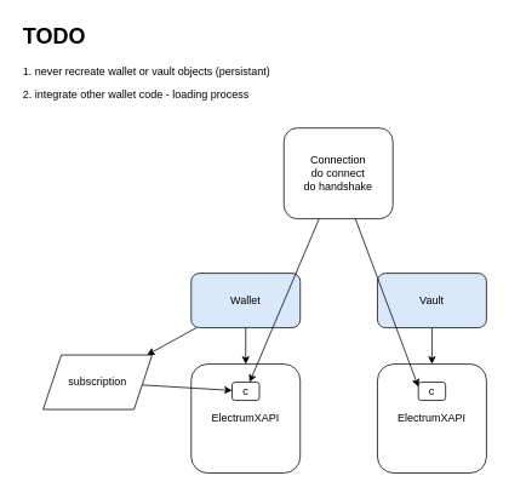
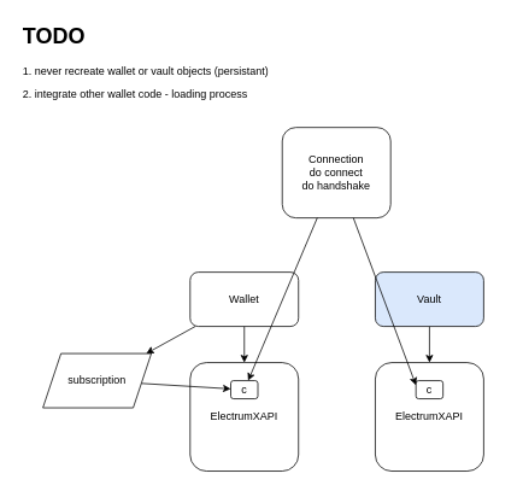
- <mxCell id="4" value="Wallet&lt;br&gt;" style="rounded=1;whiteSpace=wrap;html=1;fillColor=#dae8fc;" vertex="1" parent="1"><mxGeometry x="210" y="300" width="120" height="60" as="geometry" /></mxCell>
+ <mxCell id="4" value="Wallet&lt;br&gt;" style="rounded=1;whiteSpace=wrap;html=1;" vertex="1" parent="1"><mxGeometry x="210" y="300" width="120" height="60" as="geometry" /></mxCell>
